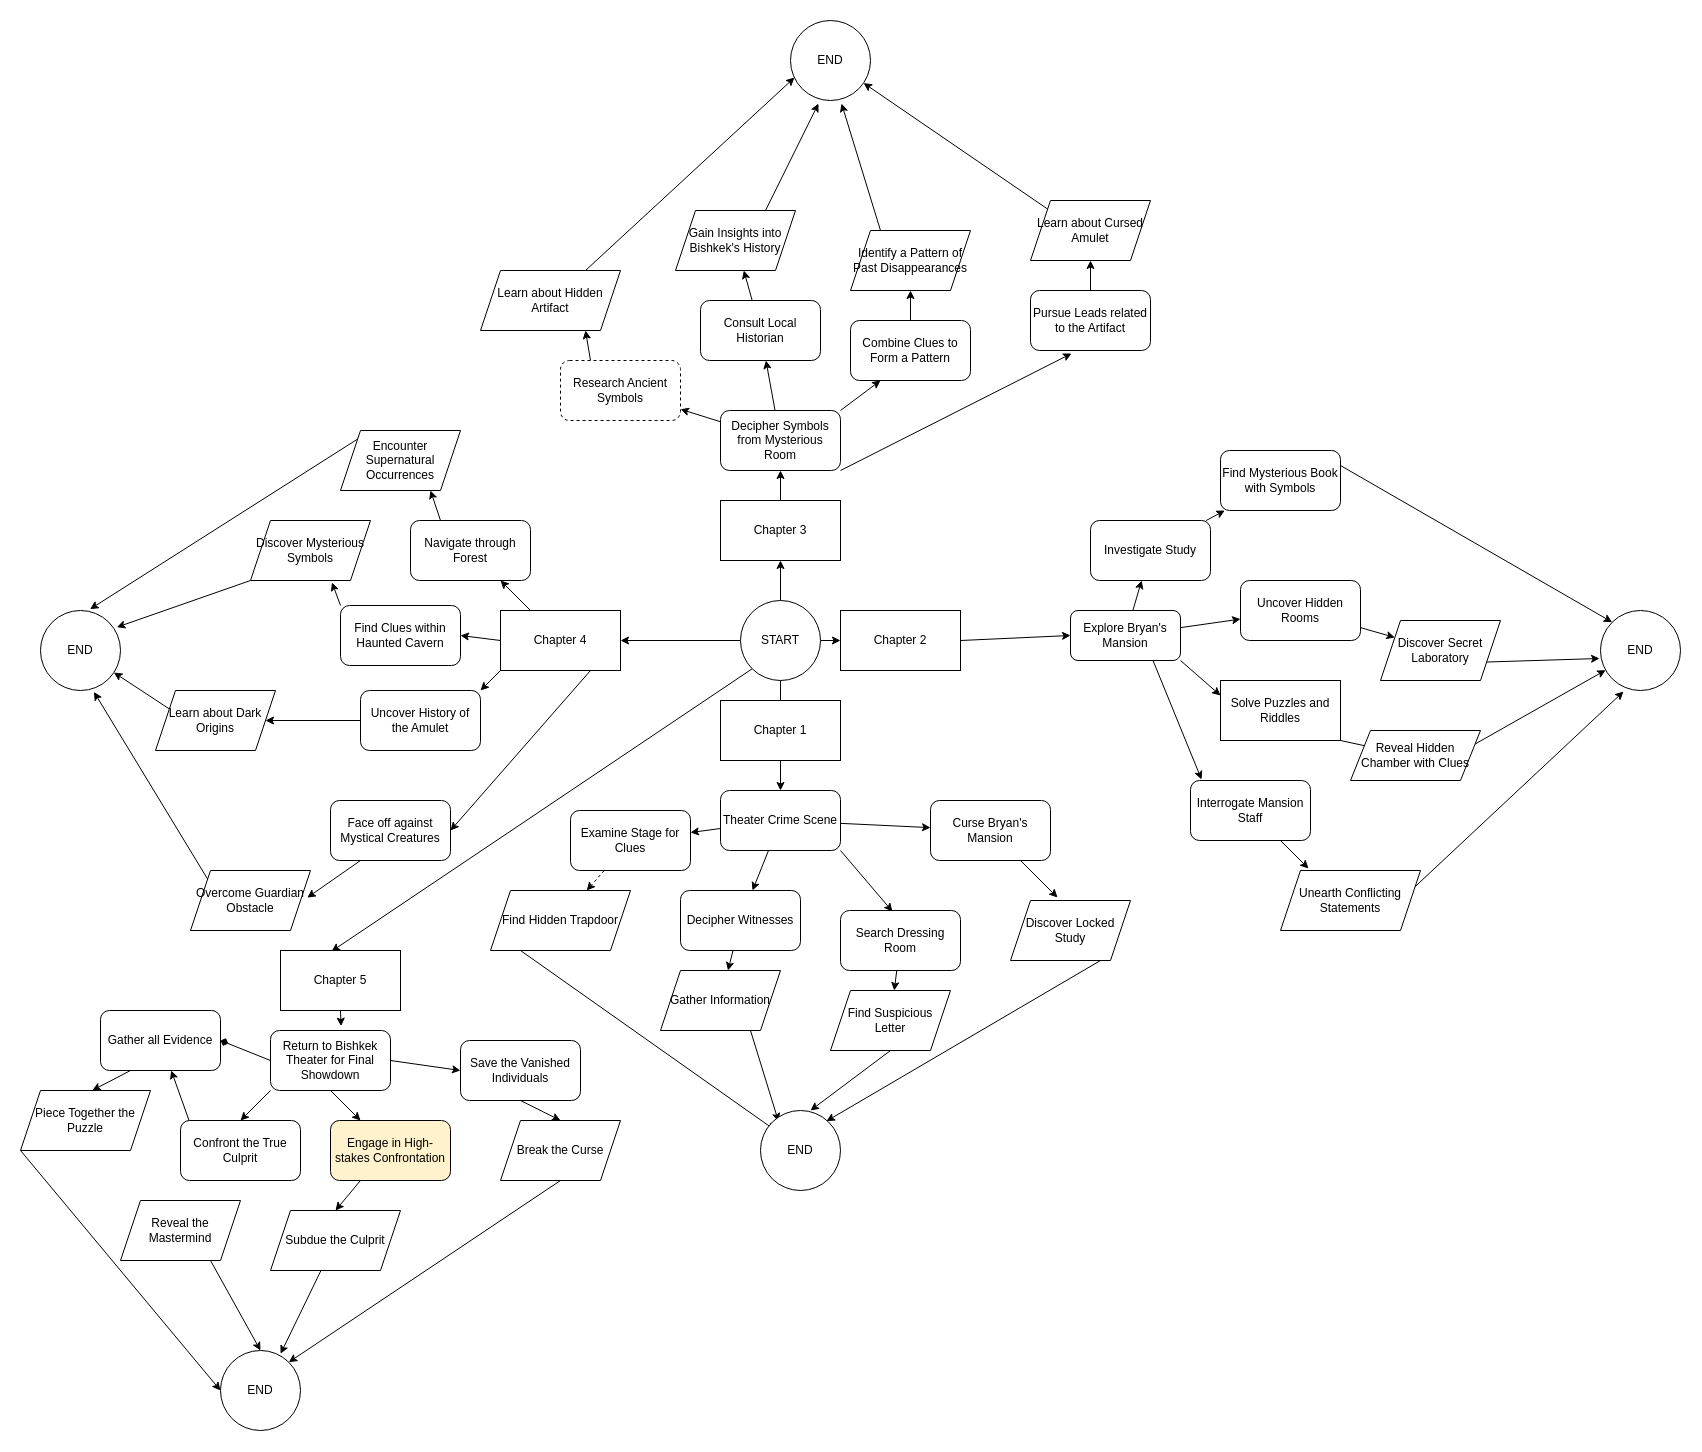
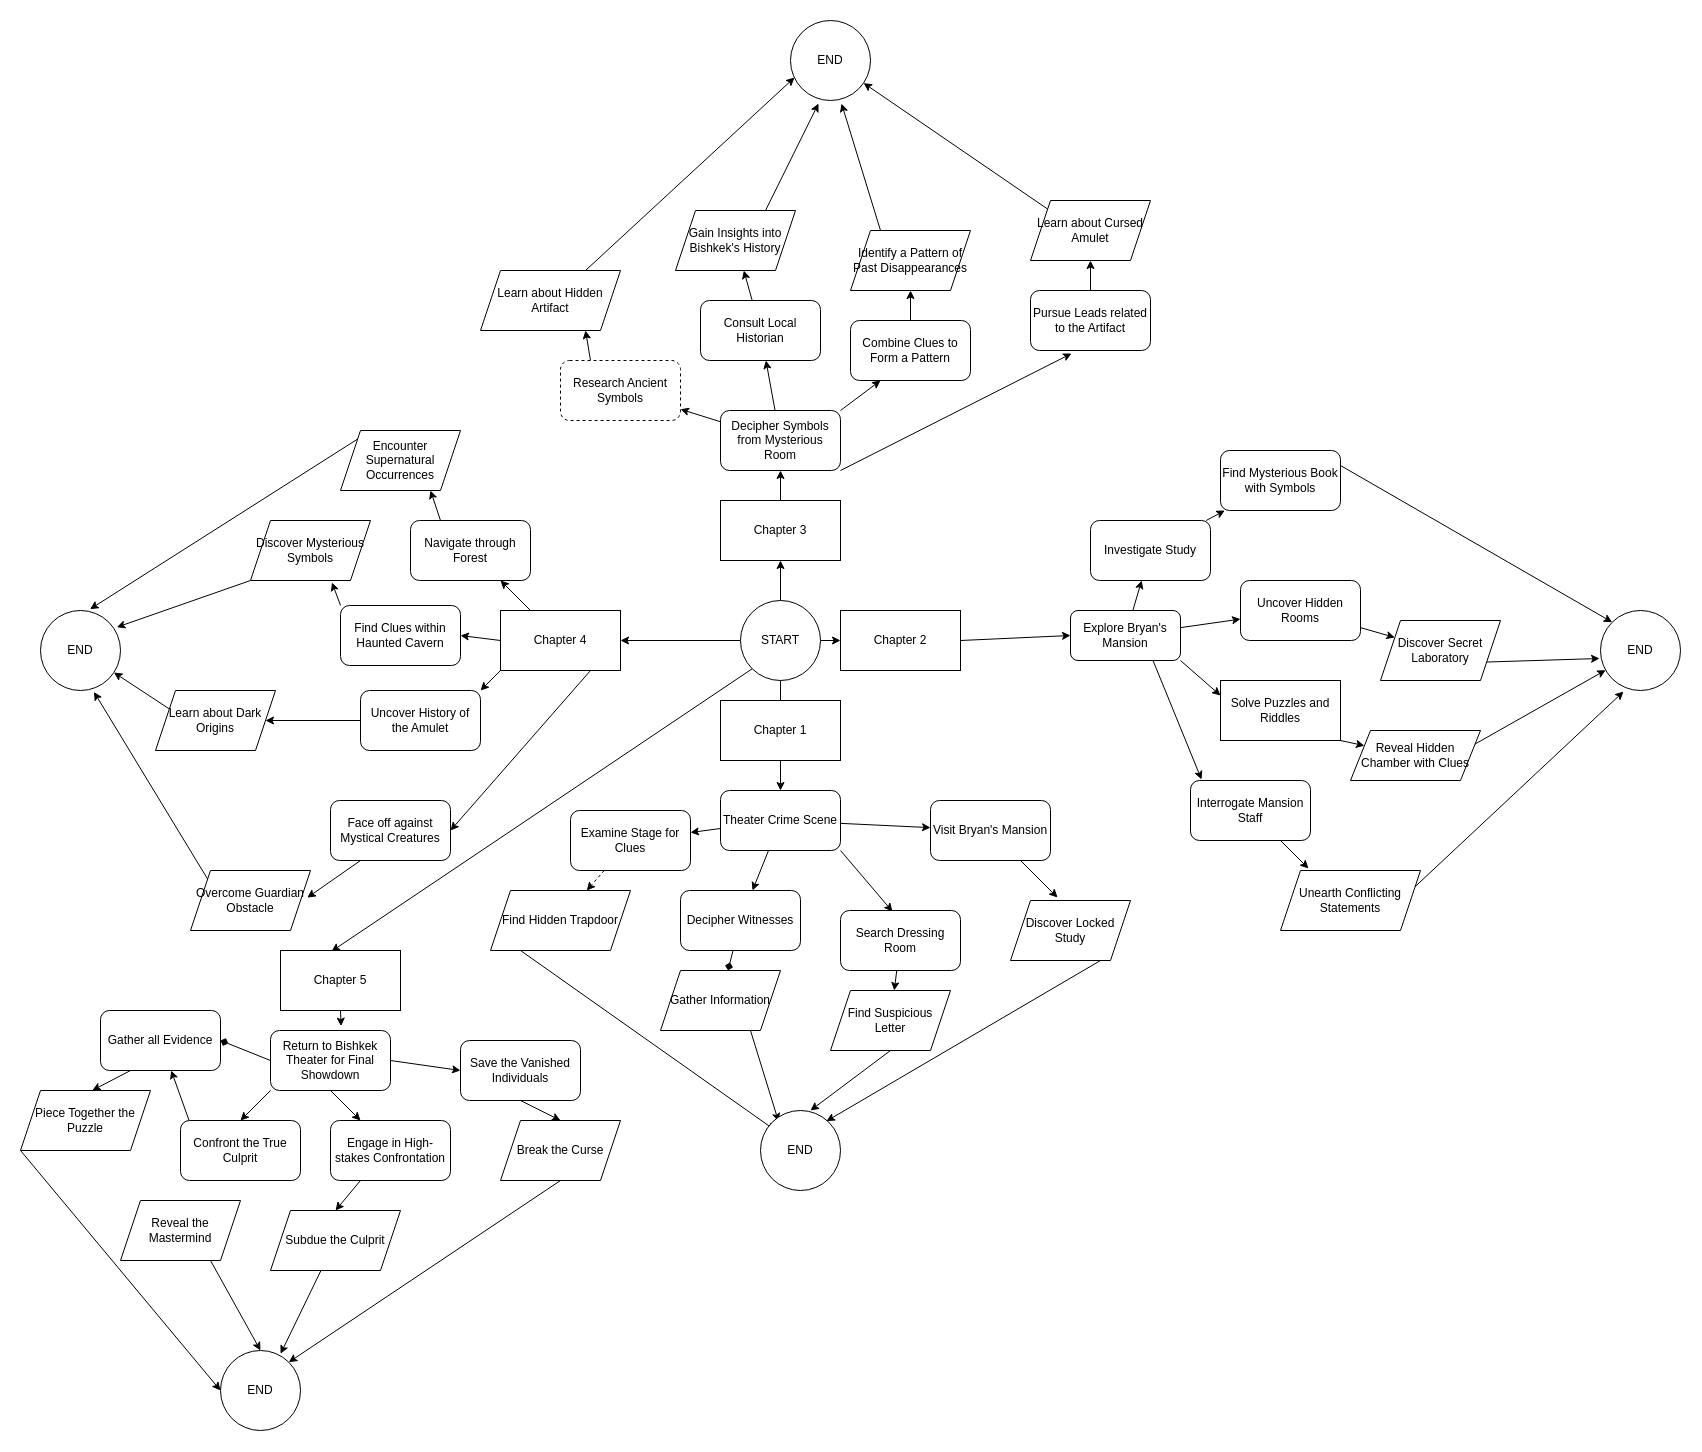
- <mxCell id="46" style="edgeStyle=none;rounded=0;orthogonalLoop=1;jettySize=auto;html=1;exitX=1;exitY=1;exitDx=0;exitDy=0;entryX=0;entryY=0.25;entryDx=0;entryDy=0;endArrow=none;" edge="1" parent="1" source="47" target="49"><mxGeometry relative="1" as="geometry" /></mxCell>
+ <mxCell id="46" style="edgeStyle=none;rounded=0;orthogonalLoop=1;jettySize=auto;html=1;exitX=1;exitY=1;exitDx=0;exitDy=0;entryX=0;entryY=0.25;entryDx=0;entryDy=0;" edge="1" parent="1" source="47" target="49"><mxGeometry relative="1" as="geometry" /></mxCell>
- <mxCell id="27" value="Curse Bryan's Mansion" style="rounded=1;whiteSpace=wrap;html=1;" vertex="1" parent="1"><mxGeometry x="930" y="800" width="120" height="60" as="geometry" /></mxCell>
+ <mxCell id="27" value="Visit Bryan's Mansion" style="rounded=1;whiteSpace=wrap;html=1;" vertex="1" parent="1"><mxGeometry x="930" y="800" width="120" height="60" as="geometry" /></mxCell>
- <mxCell id="18" value="" style="edgeStyle=none;rounded=0;orthogonalLoop=1;jettySize=auto;html=1;" edge="1" parent="1" source="19" target="21"><mxGeometry relative="1" as="geometry" /></mxCell>
+ <mxCell id="18" value="" style="edgeStyle=none;rounded=0;orthogonalLoop=1;jettySize=auto;html=1;endArrow=diamond;" edge="1" parent="1" source="19" target="21"><mxGeometry relative="1" as="geometry" /></mxCell>
- <mxCell id="117" value="Engage in High-stakes Confrontation" style="rounded=1;whiteSpace=wrap;html=1;fillColor=#fff2cc;" vertex="1" parent="1"><mxGeometry x="330" y="1120" width="120" height="60" as="geometry" /></mxCell>
+ <mxCell id="117" value="Engage in High-stakes Confrontation" style="rounded=1;whiteSpace=wrap;html=1;" vertex="1" parent="1"><mxGeometry x="330" y="1120" width="120" height="60" as="geometry" /></mxCell>
